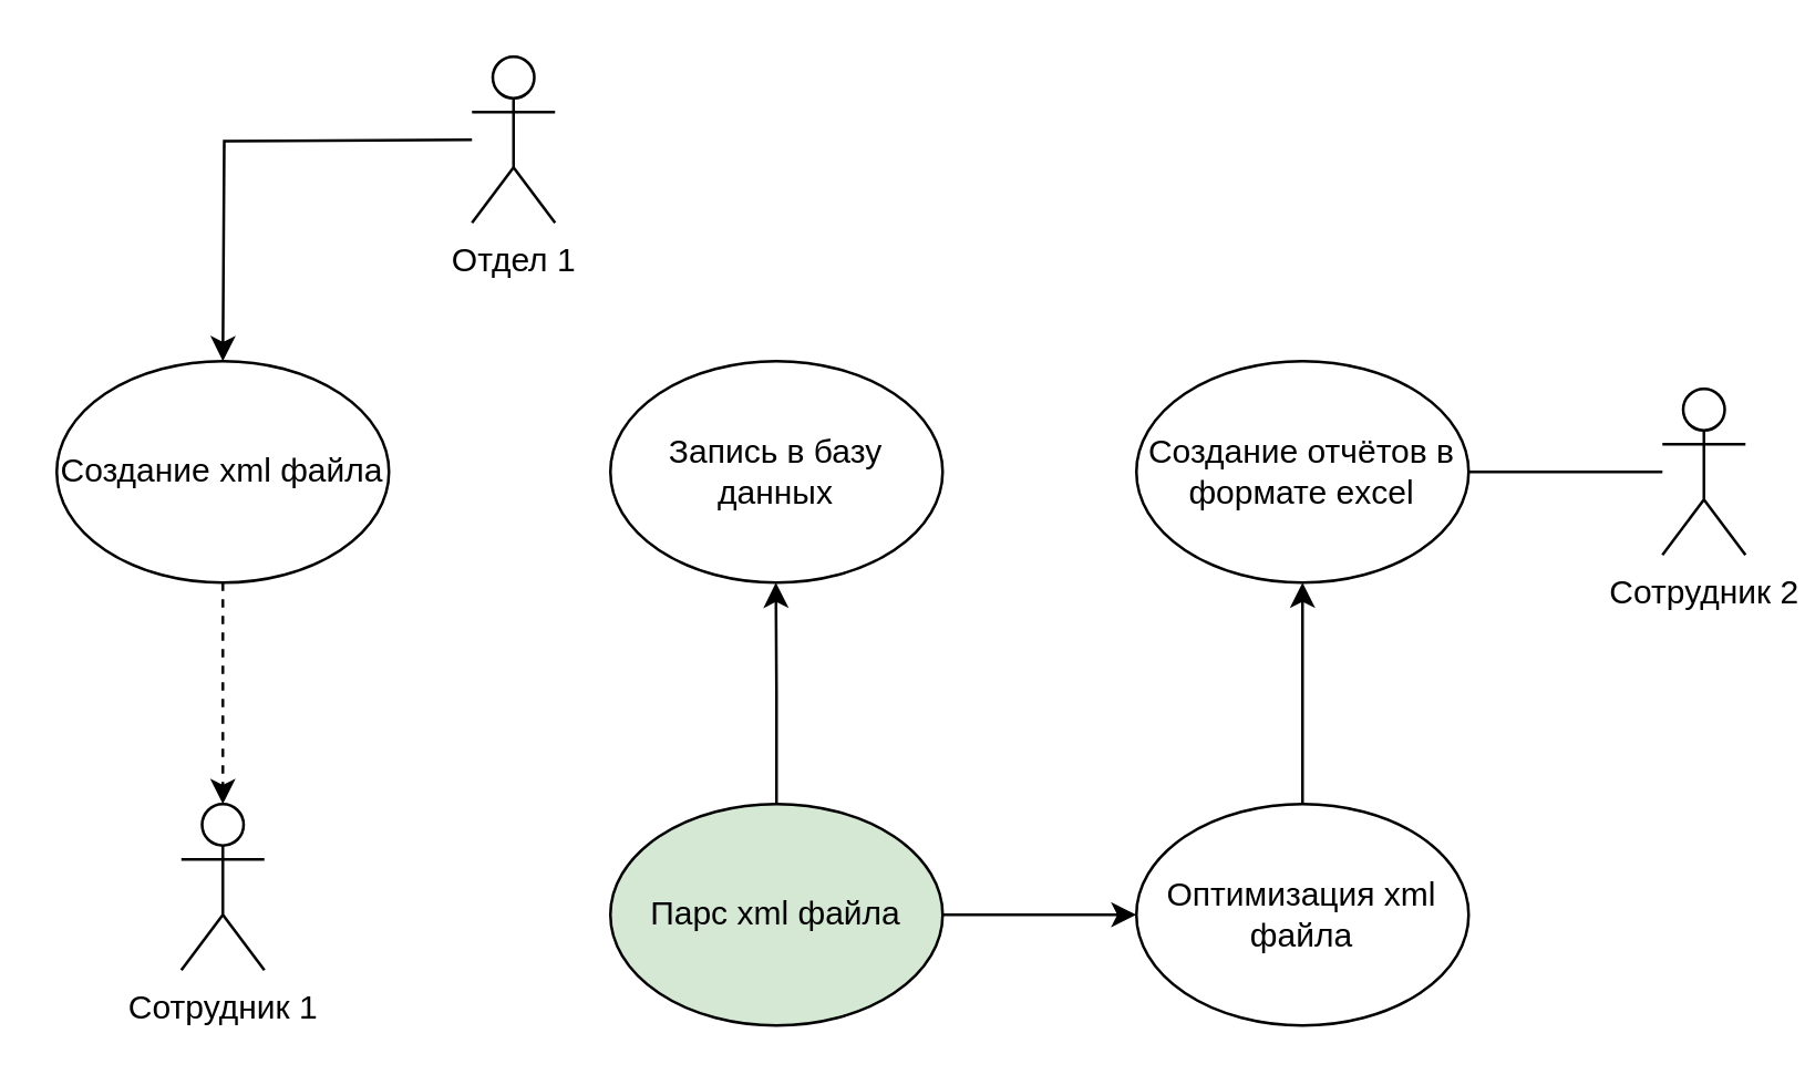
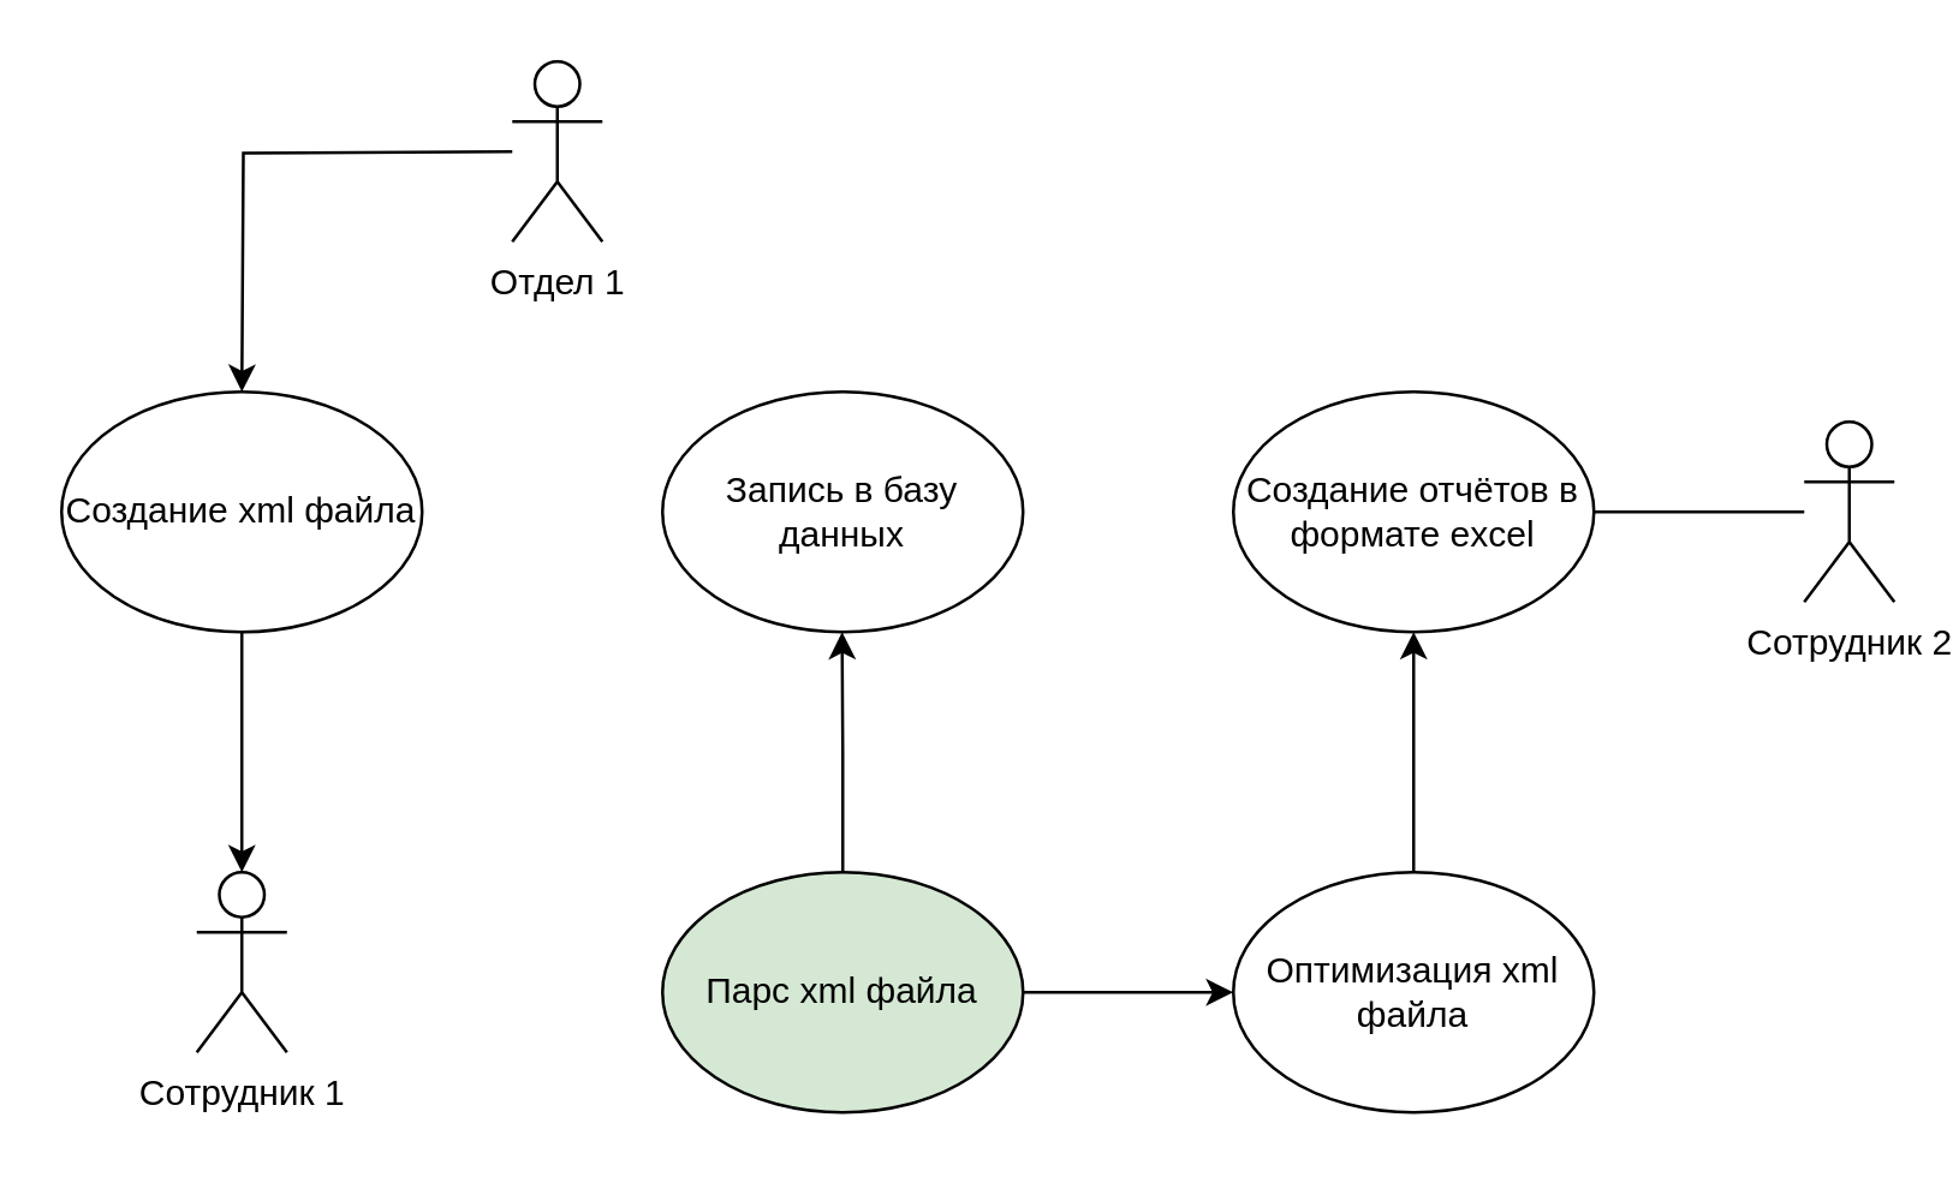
- <mxCell id="6" style="edgeStyle=orthogonalEdgeStyle;rounded=0;orthogonalLoop=1;jettySize=auto;html=1;dashed=1;" edge="1" parent="1" source="7" target="2"><mxGeometry relative="1" as="geometry" /></mxCell>
+ <mxCell id="6" style="edgeStyle=orthogonalEdgeStyle;rounded=0;orthogonalLoop=1;jettySize=auto;html=1;" edge="1" parent="1" source="7" target="2"><mxGeometry relative="1" as="geometry" /></mxCell>
